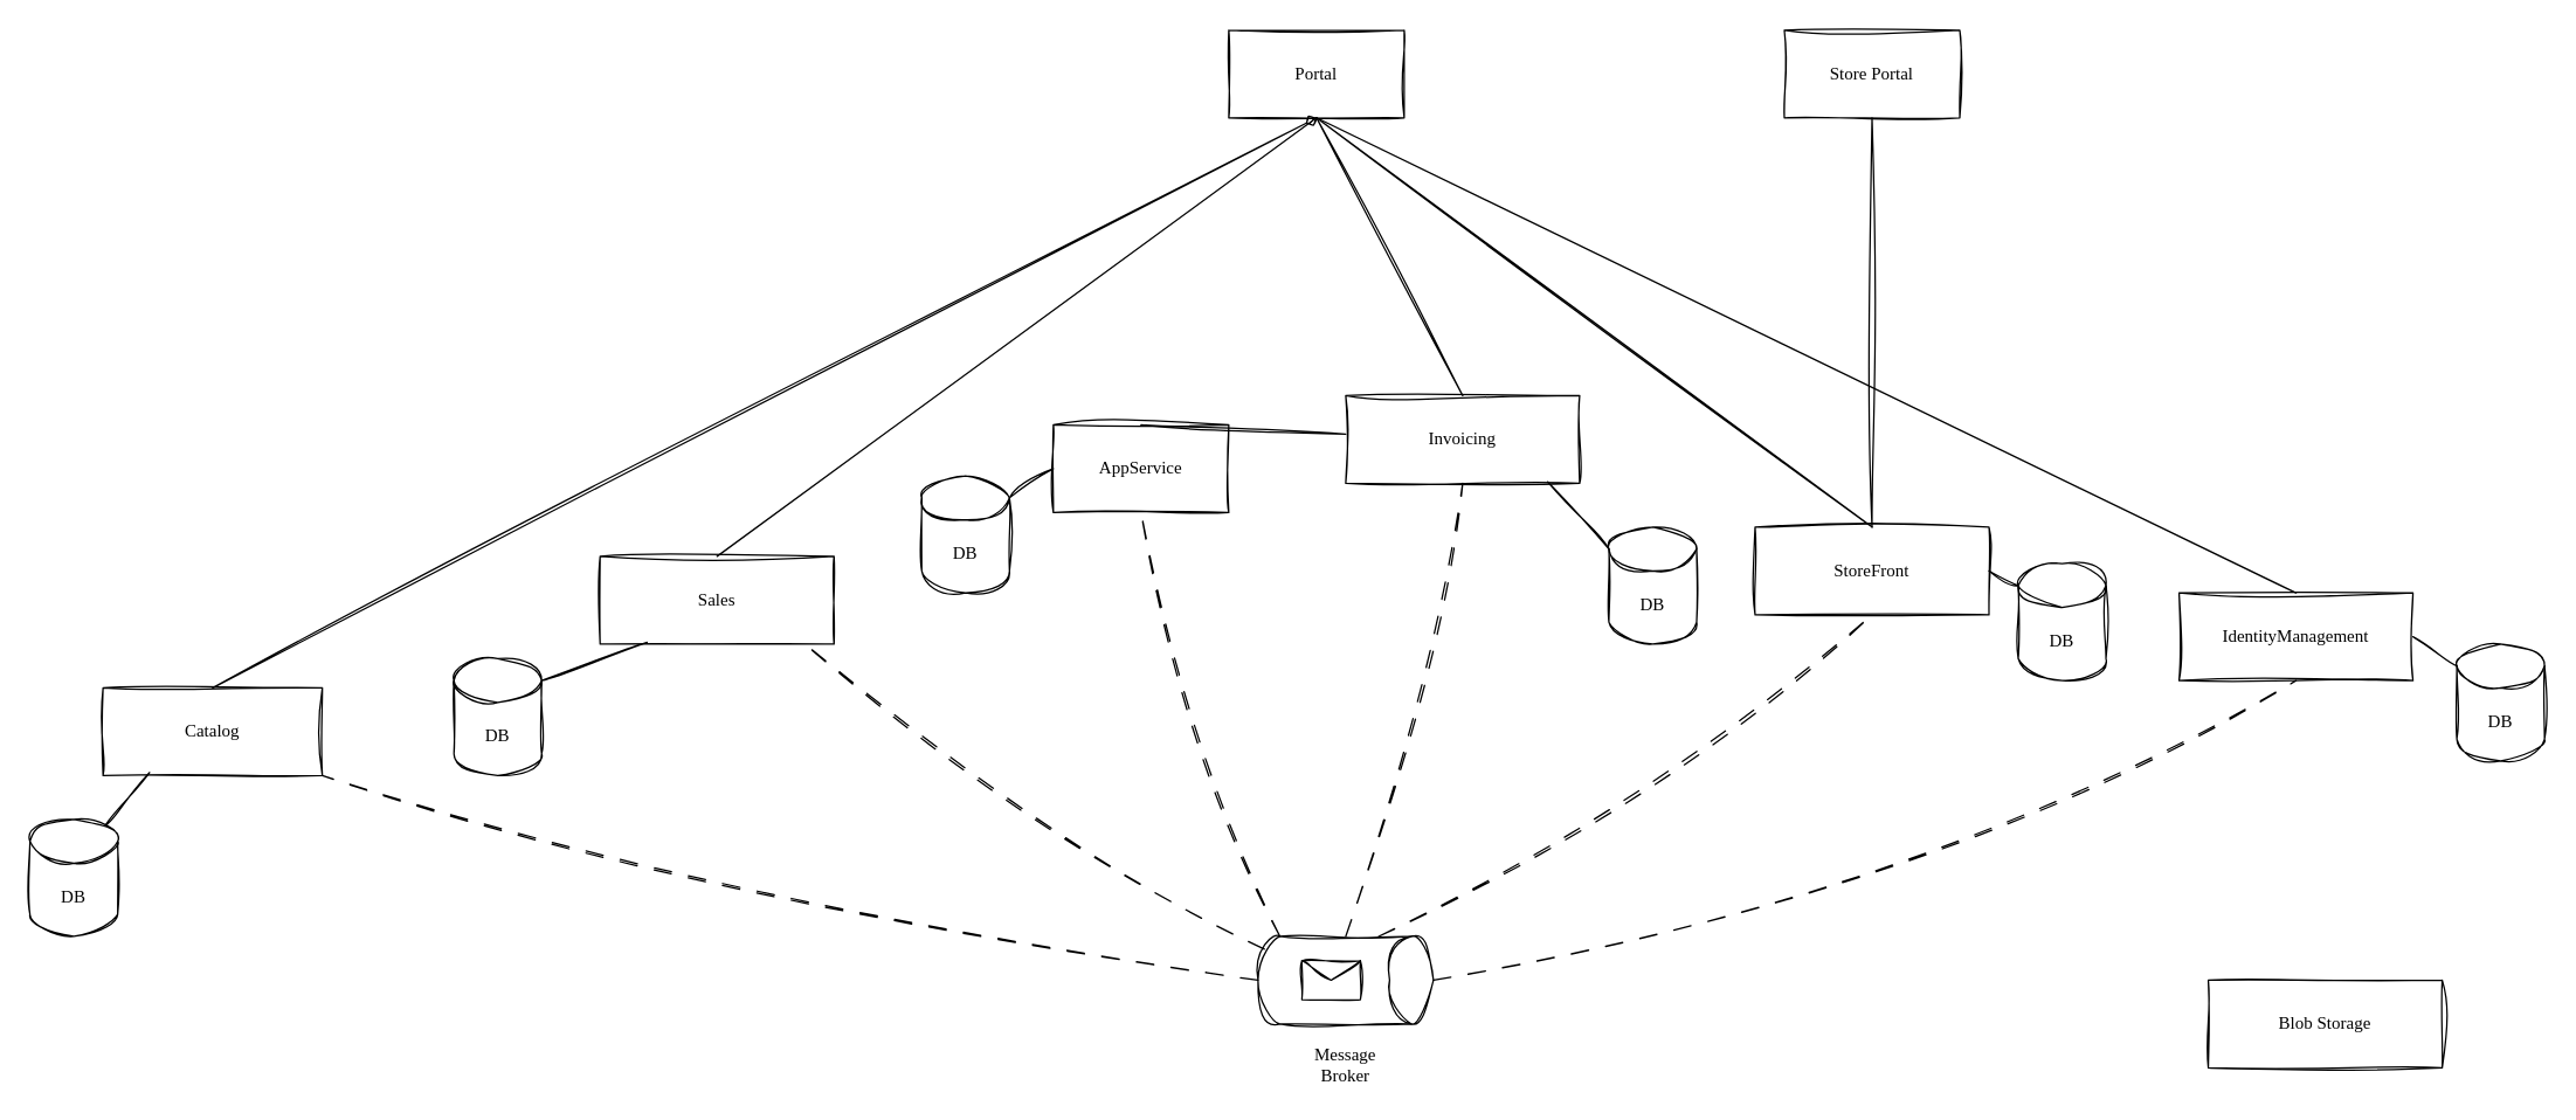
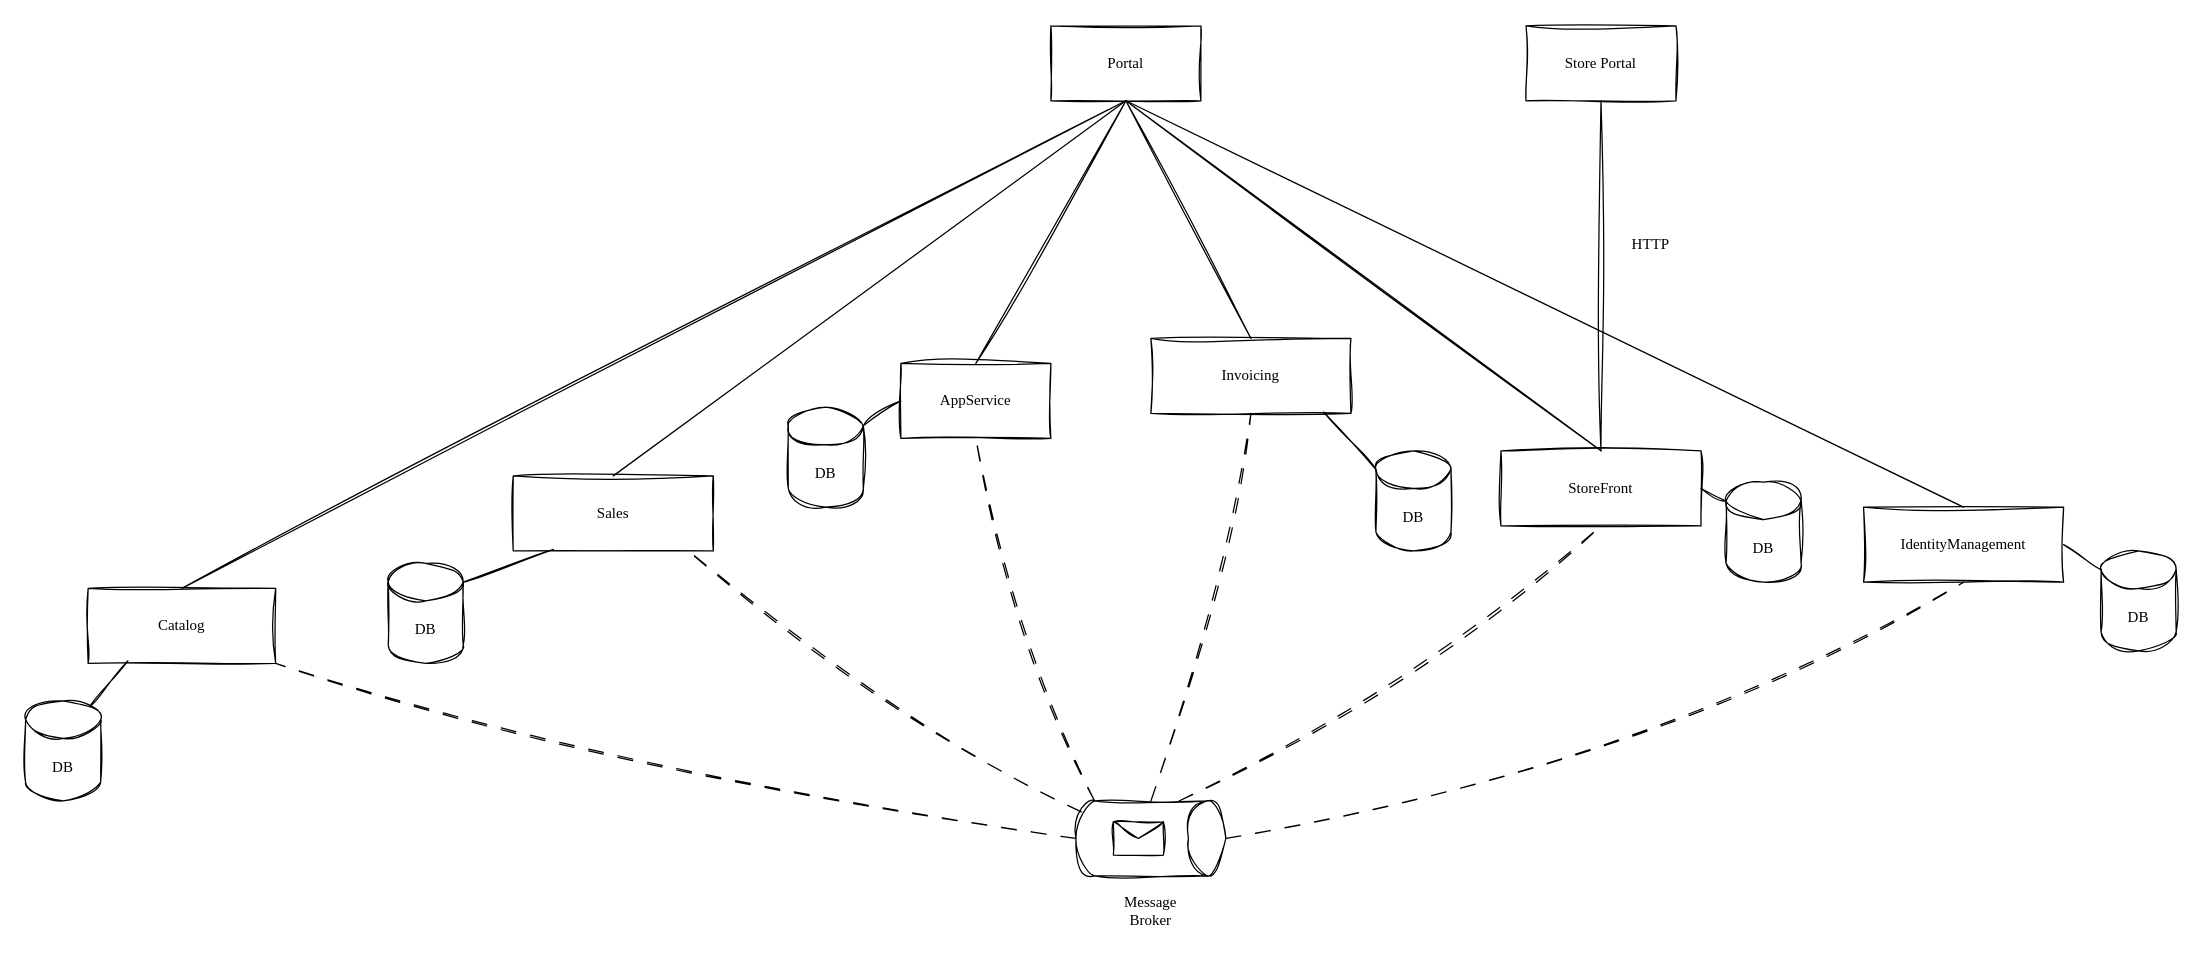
- <mxCell id="9" value="" style="endArrow=diamond;html=1;entryX=0.5;entryY=1;entryDx=0;entryDy=0;exitX=0.5;exitY=0;exitDx=0;exitDy=0;fontFamily=Architects Daughter;sketch=1;curveFitting=1;jiggle=2;" edge="1" parent="1" source="5" target="8"><mxGeometry width="50" height="50" relative="1" as="geometry"><mxPoint x="830" y="320" as="sourcePoint" /><mxPoint x="880" y="270" as="targetPoint" /></mxGeometry></mxCell>
+ <mxCell id="9" value="" style="endArrow=none;html=1;entryX=0.5;entryY=1;entryDx=0;entryDy=0;exitX=0.5;exitY=0;exitDx=0;exitDy=0;fontFamily=Architects Daughter;sketch=1;curveFitting=1;jiggle=2;" edge="1" parent="1" source="5" target="8"><mxGeometry width="50" height="50" relative="1" as="geometry"><mxPoint x="830" y="320" as="sourcePoint" /><mxPoint x="880" y="270" as="targetPoint" /></mxGeometry></mxCell>
+ <mxCell id="37" value="HTTP" style="text;html=1;align=center;verticalAlign=middle;whiteSpace=wrap;rounded=0;fontFamily=Architects Daughter;" vertex="1" parent="1"><mxGeometry x="1290" y="180" width="60" height="30" as="geometry" /></mxCell>
- <mxCell id="11" value="" style="endArrow=none;html=1;exitX=0.5;exitY=0;exitDx=0;exitDy=0;fontFamily=Architects Daughter;sketch=1;curveFitting=1;jiggle=2;" edge="1" parent="1" source="2" target="6"><mxGeometry width="50" height="50" relative="1" as="geometry"><mxPoint x="510" y="290" as="sourcePoint" /><mxPoint x="840" y="150" as="targetPoint" /></mxGeometry></mxCell>
+ <mxCell id="11" value="" style="endArrow=none;html=1;exitX=0.5;exitY=0;exitDx=0;exitDy=0;entryX=0.5;entryY=1;entryDx=0;entryDy=0;fontFamily=Architects Daughter;sketch=1;curveFitting=1;jiggle=2;" edge="1" parent="1" source="2" target="8"><mxGeometry width="50" height="50" relative="1" as="geometry"><mxPoint x="510" y="290" as="sourcePoint" /><mxPoint x="840" y="150" as="targetPoint" /></mxGeometry></mxCell>
- <mxCell id="38" value="&lt;font&gt;Blob Storage&lt;/font&gt;" style="rounded=0;whiteSpace=wrap;html=1;fontFamily=Architects Daughter;sketch=1;curveFitting=1;jiggle=2;" vertex="1" parent="1"><mxGeometry x="1510" y="670" width="160" height="60" as="geometry" /></mxCell>
